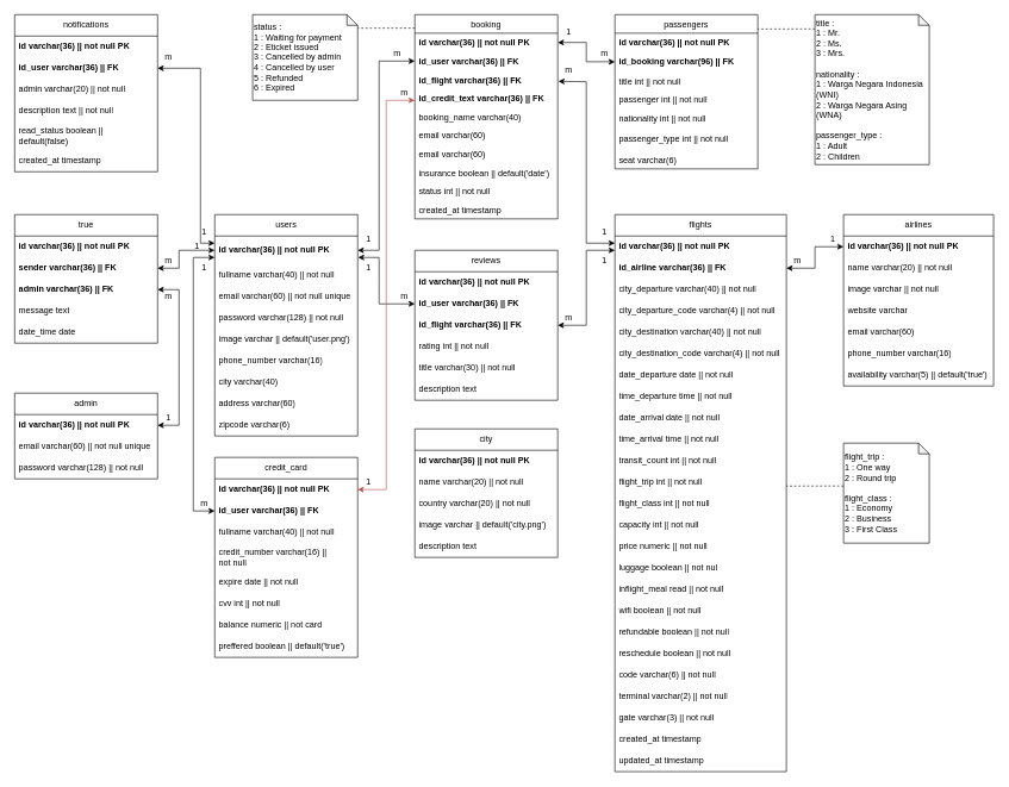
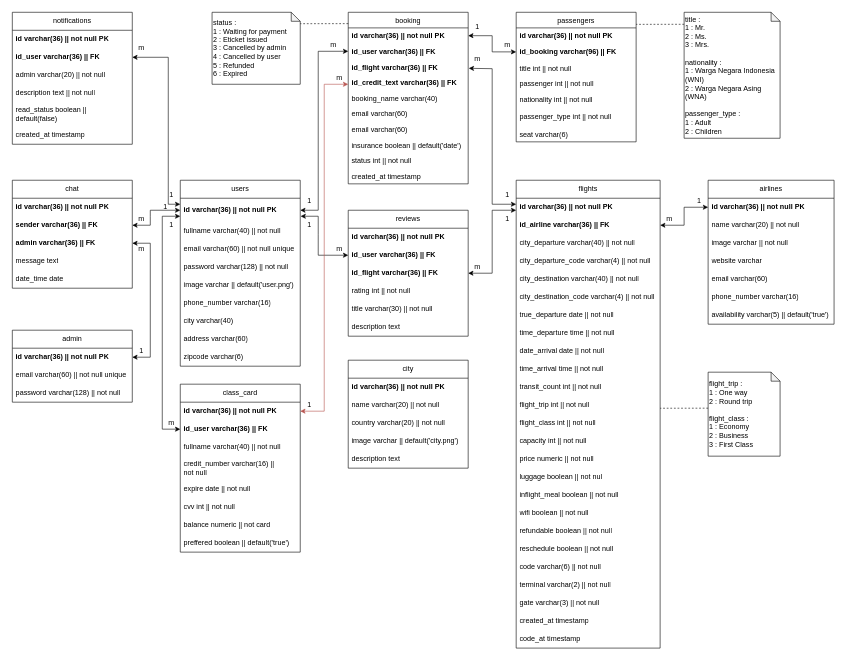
- <mxCell id="13" value="true" style="swimlane;fontStyle=0;childLayout=stackLayout;horizontal=1;startSize=30;horizontalStack=0;resizeParent=1;resizeParentMax=0;resizeLast=0;collapsible=1;marginBottom=0;whiteSpace=wrap;html=1;" parent="1" vertex="1"><mxGeometry x="20" y="300" width="200" height="180" as="geometry" /></mxCell>
+ <mxCell id="13" value="chat" style="swimlane;fontStyle=0;childLayout=stackLayout;horizontal=1;startSize=30;horizontalStack=0;resizeParent=1;resizeParentMax=0;resizeLast=0;collapsible=1;marginBottom=0;whiteSpace=wrap;html=1;" parent="1" vertex="1"><mxGeometry x="20" y="300" width="200" height="180" as="geometry" /></mxCell>
- <mxCell id="55" value="date_departure date || not null" style="text;strokeColor=none;fillColor=none;align=left;verticalAlign=middle;spacingLeft=4;spacingRight=4;overflow=hidden;points=[[0,0.5],[1,0.5]];portConstraint=eastwest;rotatable=0;whiteSpace=wrap;html=1;" parent="48" vertex="1"><mxGeometry y="210" width="240" height="30" as="geometry" /></mxCell>
+ <mxCell id="55" value="true_departure date || not null" style="text;strokeColor=none;fillColor=none;align=left;verticalAlign=middle;spacingLeft=4;spacingRight=4;overflow=hidden;points=[[0,0.5],[1,0.5]];portConstraint=eastwest;rotatable=0;whiteSpace=wrap;html=1;" parent="48" vertex="1"><mxGeometry y="210" width="240" height="30" as="geometry" /></mxCell>
- <mxCell id="33" value="credit_card" style="swimlane;fontStyle=0;childLayout=stackLayout;horizontal=1;startSize=30;horizontalStack=0;resizeParent=1;resizeParentMax=0;resizeLast=0;collapsible=1;marginBottom=0;whiteSpace=wrap;html=1;" parent="1" vertex="1"><mxGeometry x="300" y="640" width="200" height="280" as="geometry" /></mxCell>
+ <mxCell id="33" value="class_card" style="swimlane;fontStyle=0;childLayout=stackLayout;horizontal=1;startSize=30;horizontalStack=0;resizeParent=1;resizeParentMax=0;resizeLast=0;collapsible=1;marginBottom=0;whiteSpace=wrap;html=1;" parent="1" vertex="1"><mxGeometry x="300" y="640" width="200" height="280" as="geometry" /></mxCell>
- <mxCell id="65" value="&lt;span style=&quot;&quot;&gt;inflight_meal read || not null&lt;/span&gt;" style="text;strokeColor=none;fillColor=none;align=left;verticalAlign=middle;spacingLeft=4;spacingRight=4;overflow=hidden;points=[[0,0.5],[1,0.5]];portConstraint=eastwest;rotatable=0;whiteSpace=wrap;html=1;" parent="48" vertex="1"><mxGeometry y="510" width="240" height="30" as="geometry" /></mxCell>
+ <mxCell id="65" value="&lt;span style=&quot;&quot;&gt;inflight_meal boolean || not null&lt;/span&gt;" style="text;strokeColor=none;fillColor=none;align=left;verticalAlign=middle;spacingLeft=4;spacingRight=4;overflow=hidden;points=[[0,0.5],[1,0.5]];portConstraint=eastwest;rotatable=0;whiteSpace=wrap;html=1;" parent="48" vertex="1"><mxGeometry y="510" width="240" height="30" as="geometry" /></mxCell>
- <mxCell id="73" value="updated_at timestamp" style="text;strokeColor=none;fillColor=none;align=left;verticalAlign=middle;spacingLeft=4;spacingRight=4;overflow=hidden;points=[[0,0.5],[1,0.5]];portConstraint=eastwest;rotatable=0;whiteSpace=wrap;html=1;" parent="48" vertex="1"><mxGeometry y="750" width="240" height="30" as="geometry" /></mxCell>
+ <mxCell id="73" value="code_at timestamp" style="text;strokeColor=none;fillColor=none;align=left;verticalAlign=middle;spacingLeft=4;spacingRight=4;overflow=hidden;points=[[0,0.5],[1,0.5]];portConstraint=eastwest;rotatable=0;whiteSpace=wrap;html=1;" parent="48" vertex="1"><mxGeometry y="750" width="240" height="30" as="geometry" /></mxCell>
